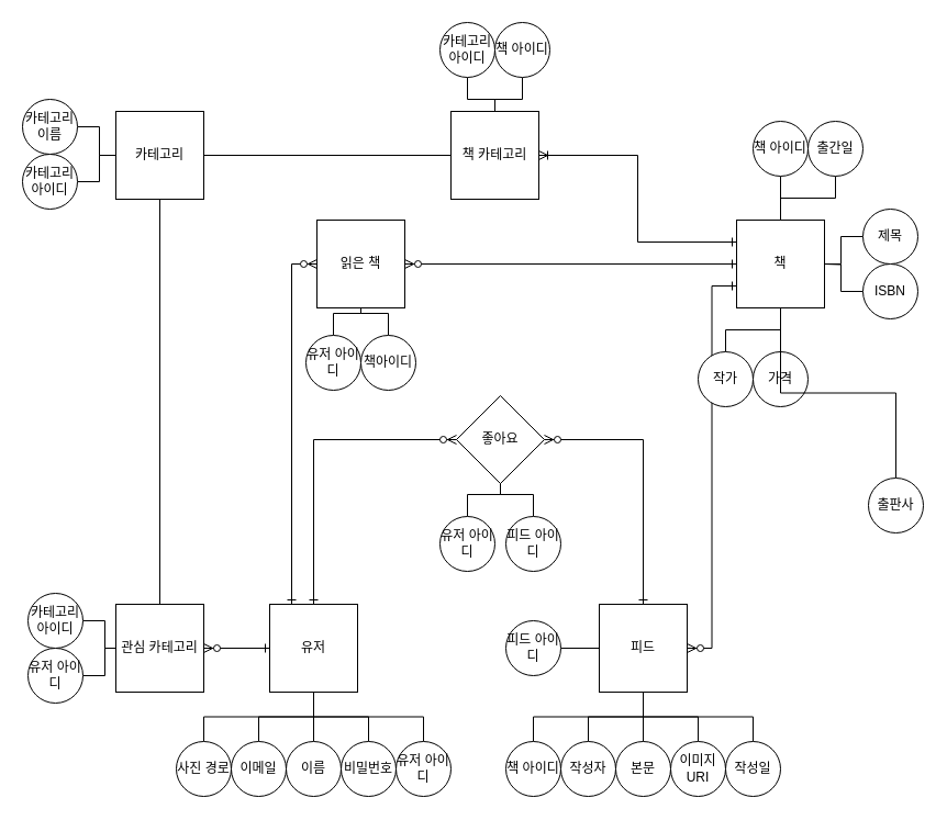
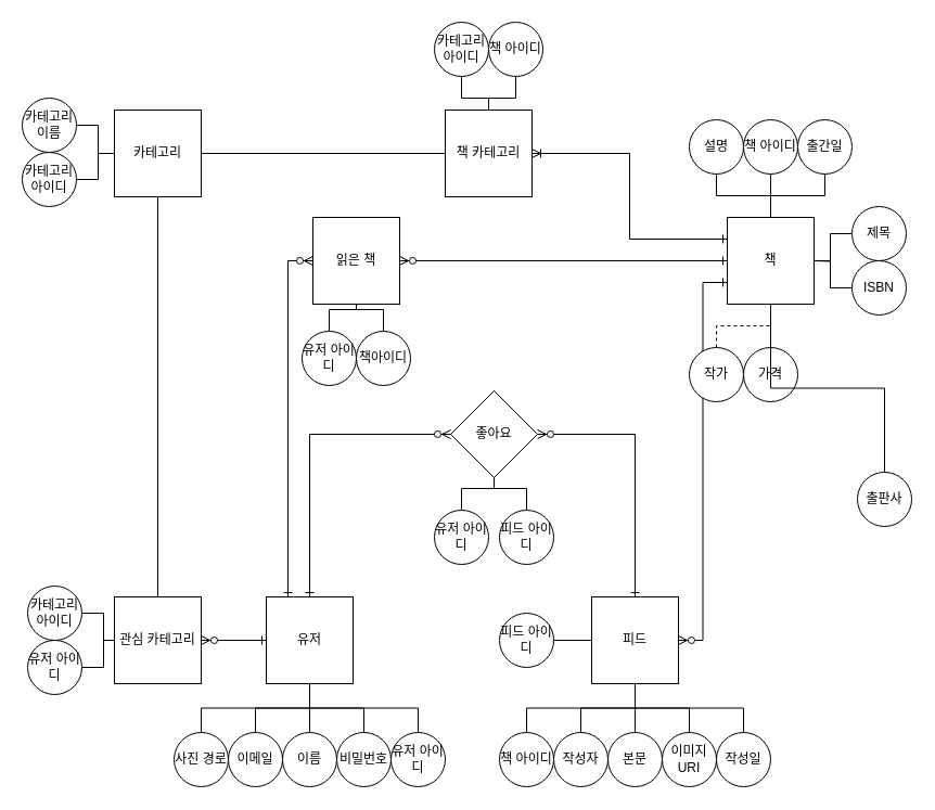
+ <mxCell id="47" value="설명" style="ellipse;whiteSpace=wrap;html=1;" vertex="1" parent="1"><mxGeometry x="635" y="110" width="50" height="50" as="geometry" /></mxCell>
+ <mxCell id="46" style="edgeStyle=orthogonalEdgeStyle;rounded=0;orthogonalLoop=1;jettySize=auto;html=1;exitX=0.5;exitY=1;exitDx=0;exitDy=0;entryX=0.5;entryY=0;entryDx=0;entryDy=0;startArrow=none;startFill=0;endArrow=none;endFill=0;" edge="1" parent="1" source="47" target="35"><mxGeometry relative="1" as="geometry" /></mxCell>
- <mxCell id="38" style="edgeStyle=orthogonalEdgeStyle;rounded=0;orthogonalLoop=1;jettySize=auto;html=1;exitX=0.5;exitY=0;exitDx=0;exitDy=0;entryX=0.5;entryY=1;entryDx=0;entryDy=0;startArrow=none;startFill=0;endArrow=none;endFill=0;" edge="1" parent="1" source="39" target="35"><mxGeometry relative="1" as="geometry" /></mxCell>
+ <mxCell id="38" style="edgeStyle=orthogonalEdgeStyle;rounded=0;orthogonalLoop=1;jettySize=auto;html=1;exitX=0.5;exitY=0;exitDx=0;exitDy=0;entryX=0.5;entryY=1;entryDx=0;entryDy=0;startArrow=none;startFill=0;endArrow=none;endFill=0;dashed=1;" edge="1" parent="1" source="39" target="35"><mxGeometry relative="1" as="geometry" /></mxCell>
